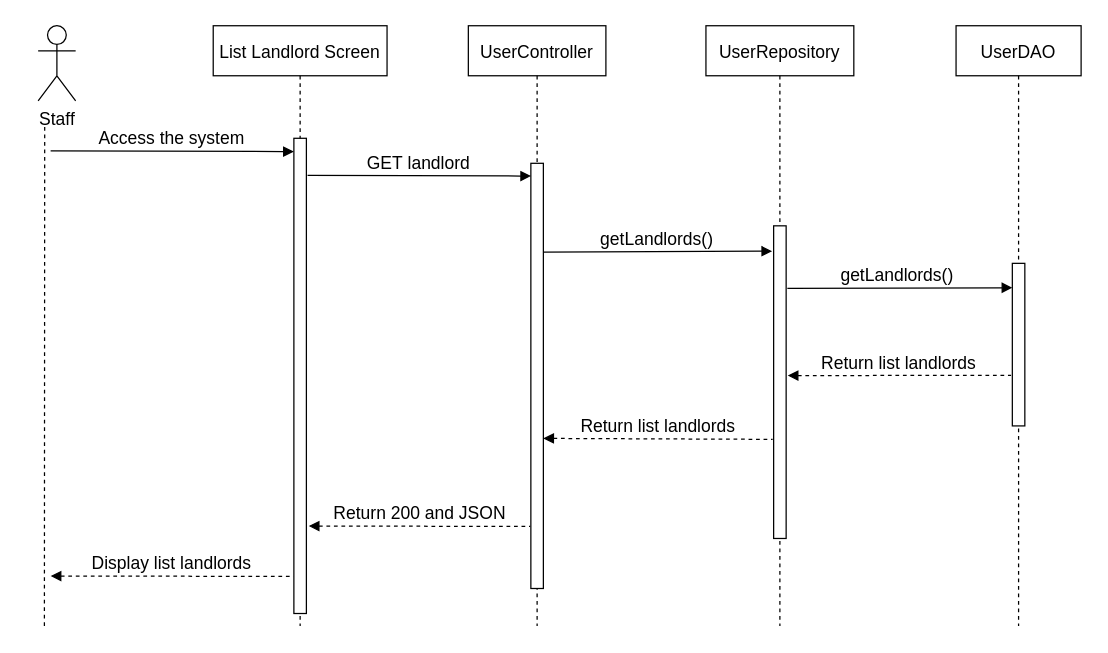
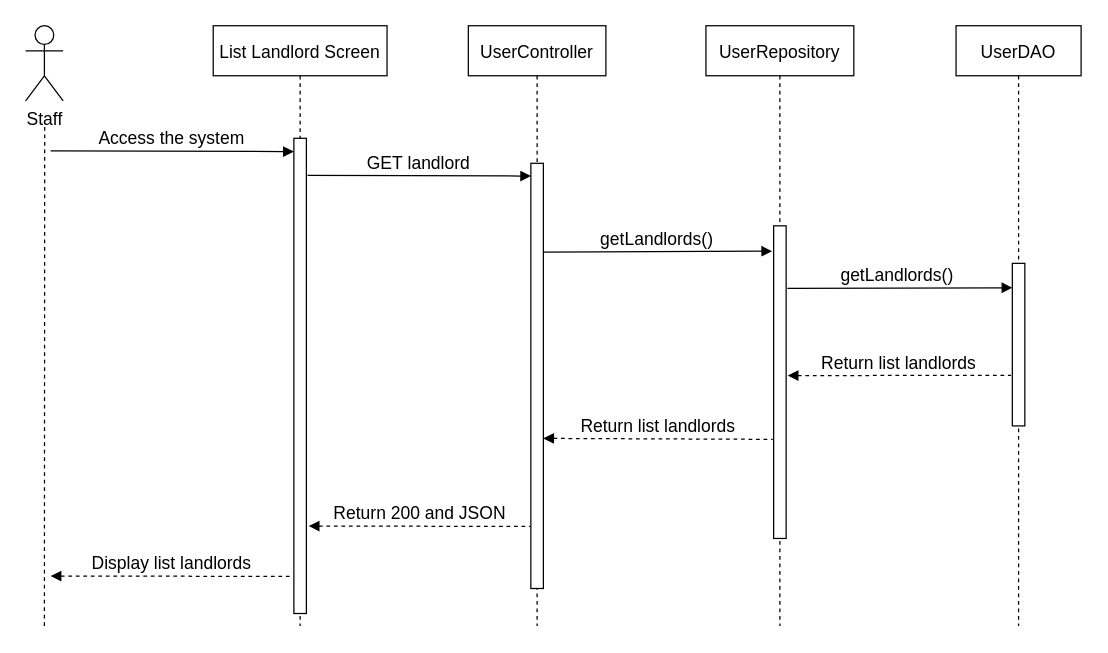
- <mxCell id="6" value="Staff" style="shape=umlActor;verticalLabelPosition=bottom;verticalAlign=top;html=1;outlineConnect=0;fontSize=14;" parent="1" vertex="1"><mxGeometry x="30" y="20" width="30" height="60" as="geometry" /></mxCell>
+ <mxCell id="6" value="Staff" style="shape=umlActor;verticalLabelPosition=bottom;verticalAlign=top;html=1;outlineConnect=0;fontSize=14;" parent="1" vertex="1"><mxGeometry x="20" y="20" width="30" height="60" as="geometry" /></mxCell>
